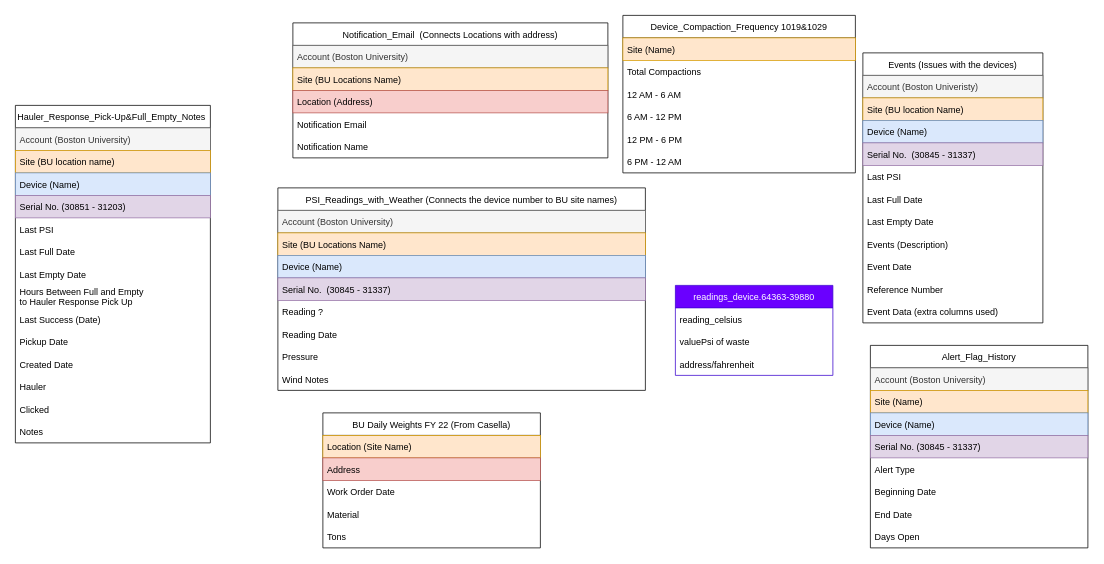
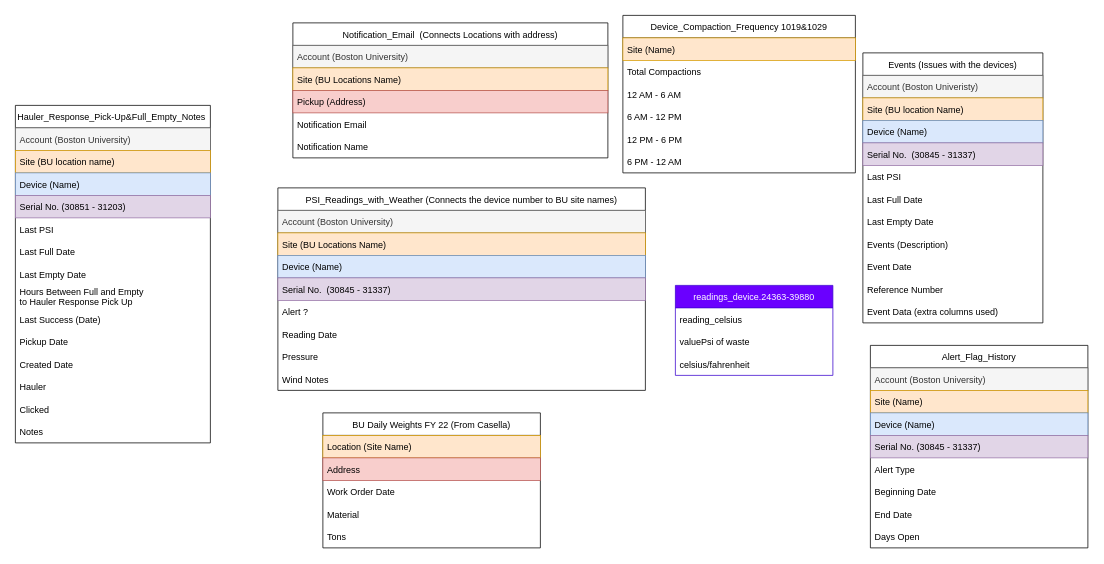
- <mxCell id="18" value="Location (Address)" style="text;strokeColor=#b85450;fillColor=#f8cecc;align=left;verticalAlign=middle;spacingLeft=4;spacingRight=4;overflow=hidden;points=[[0,0.5],[1,0.5]];portConstraint=eastwest;rotatable=0;" vertex="1" parent="15"><mxGeometry y="90" width="420" height="30" as="geometry" /></mxCell>
+ <mxCell id="18" value="Pickup (Address)" style="text;strokeColor=#b85450;fillColor=#f8cecc;align=left;verticalAlign=middle;spacingLeft=4;spacingRight=4;overflow=hidden;points=[[0,0.5],[1,0.5]];portConstraint=eastwest;rotatable=0;" vertex="1" parent="15"><mxGeometry y="90" width="420" height="30" as="geometry" /></mxCell>
- <mxCell id="2" value="readings_device.64363-39880" style="swimlane;fontStyle=0;childLayout=stackLayout;horizontal=1;startSize=30;horizontalStack=0;resizeParent=1;resizeParentMax=0;resizeLast=0;collapsible=1;marginBottom=0;fillColor=#6a00ff;fontColor=#ffffff;strokeColor=#3700CC;" parent="1" vertex="1"><mxGeometry x="900" y="380" width="210" height="120" as="geometry"><mxRectangle x="60" y="120" width="190" height="30" as="alternateBounds" /></mxGeometry></mxCell>
+ <mxCell id="2" value="readings_device.24363-39880" style="swimlane;fontStyle=0;childLayout=stackLayout;horizontal=1;startSize=30;horizontalStack=0;resizeParent=1;resizeParentMax=0;resizeLast=0;collapsible=1;marginBottom=0;fillColor=#6a00ff;fontColor=#ffffff;strokeColor=#3700CC;" parent="1" vertex="1"><mxGeometry x="900" y="380" width="210" height="120" as="geometry"><mxRectangle x="60" y="120" width="190" height="30" as="alternateBounds" /></mxGeometry></mxCell>
- <mxCell id="11" value="Reading ?" style="text;strokeColor=none;fillColor=none;align=left;verticalAlign=middle;spacingLeft=4;spacingRight=4;overflow=hidden;points=[[0,0.5],[1,0.5]];portConstraint=eastwest;rotatable=0;" vertex="1" parent="6"><mxGeometry y="150" width="490" height="30" as="geometry" /></mxCell>
+ <mxCell id="11" value="Alert ?" style="text;strokeColor=none;fillColor=none;align=left;verticalAlign=middle;spacingLeft=4;spacingRight=4;overflow=hidden;points=[[0,0.5],[1,0.5]];portConstraint=eastwest;rotatable=0;" vertex="1" parent="6"><mxGeometry y="150" width="490" height="30" as="geometry" /></mxCell>
- <mxCell id="5" value="address/fahrenheit" style="text;strokeColor=none;fillColor=none;align=left;verticalAlign=middle;spacingLeft=4;spacingRight=4;overflow=hidden;points=[[0,0.5],[1,0.5]];portConstraint=eastwest;rotatable=0;" parent="2" vertex="1"><mxGeometry y="90" width="210" height="30" as="geometry" /></mxCell>
+ <mxCell id="5" value="celsius/fahrenheit" style="text;strokeColor=none;fillColor=none;align=left;verticalAlign=middle;spacingLeft=4;spacingRight=4;overflow=hidden;points=[[0,0.5],[1,0.5]];portConstraint=eastwest;rotatable=0;" parent="2" vertex="1"><mxGeometry y="90" width="210" height="30" as="geometry" /></mxCell>
